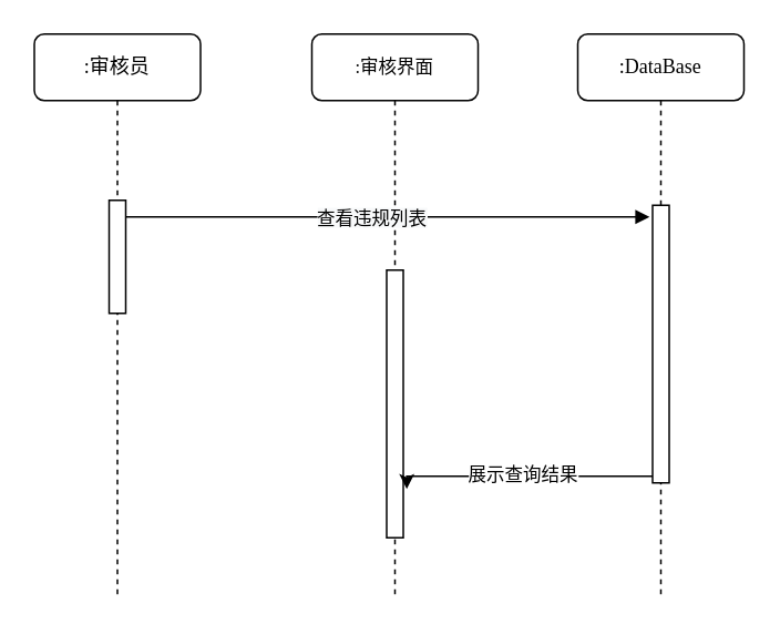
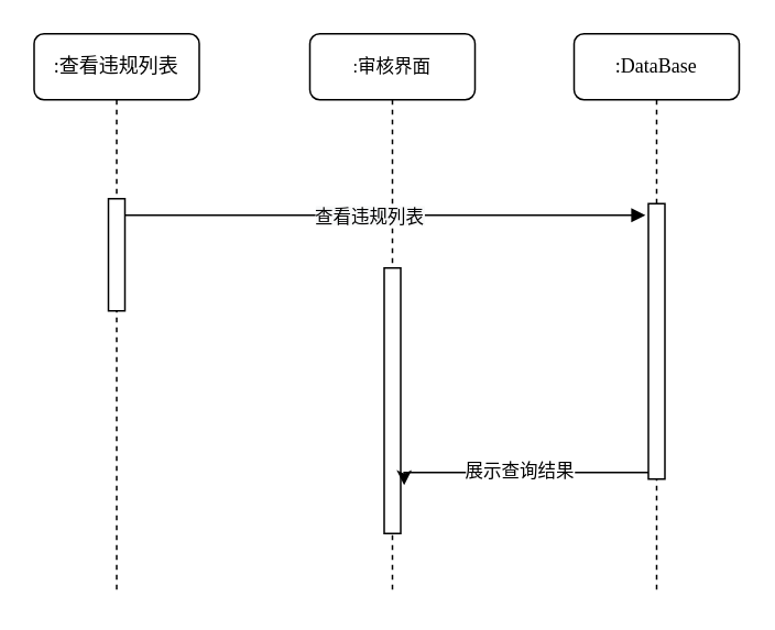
- <mxCell id="6" value=":审核员" style="shape=umlLifeline;perimeter=lifelinePerimeter;whiteSpace=wrap;html=1;container=1;collapsible=0;recursiveResize=0;outlineConnect=0;rounded=1;shadow=0;comic=0;labelBackgroundColor=none;strokeWidth=1;fontFamily=Verdana;fontSize=12;align=center;" vertex="1" parent="1"><mxGeometry x="20" y="20" width="100" height="340" as="geometry" /></mxCell>
+ <mxCell id="6" value=":查看违规列表" style="shape=umlLifeline;perimeter=lifelinePerimeter;whiteSpace=wrap;html=1;container=1;collapsible=0;recursiveResize=0;outlineConnect=0;rounded=1;shadow=0;comic=0;labelBackgroundColor=none;strokeWidth=1;fontFamily=Verdana;fontSize=12;align=center;" vertex="1" parent="1"><mxGeometry x="20" y="20" width="100" height="340" as="geometry" /></mxCell>
